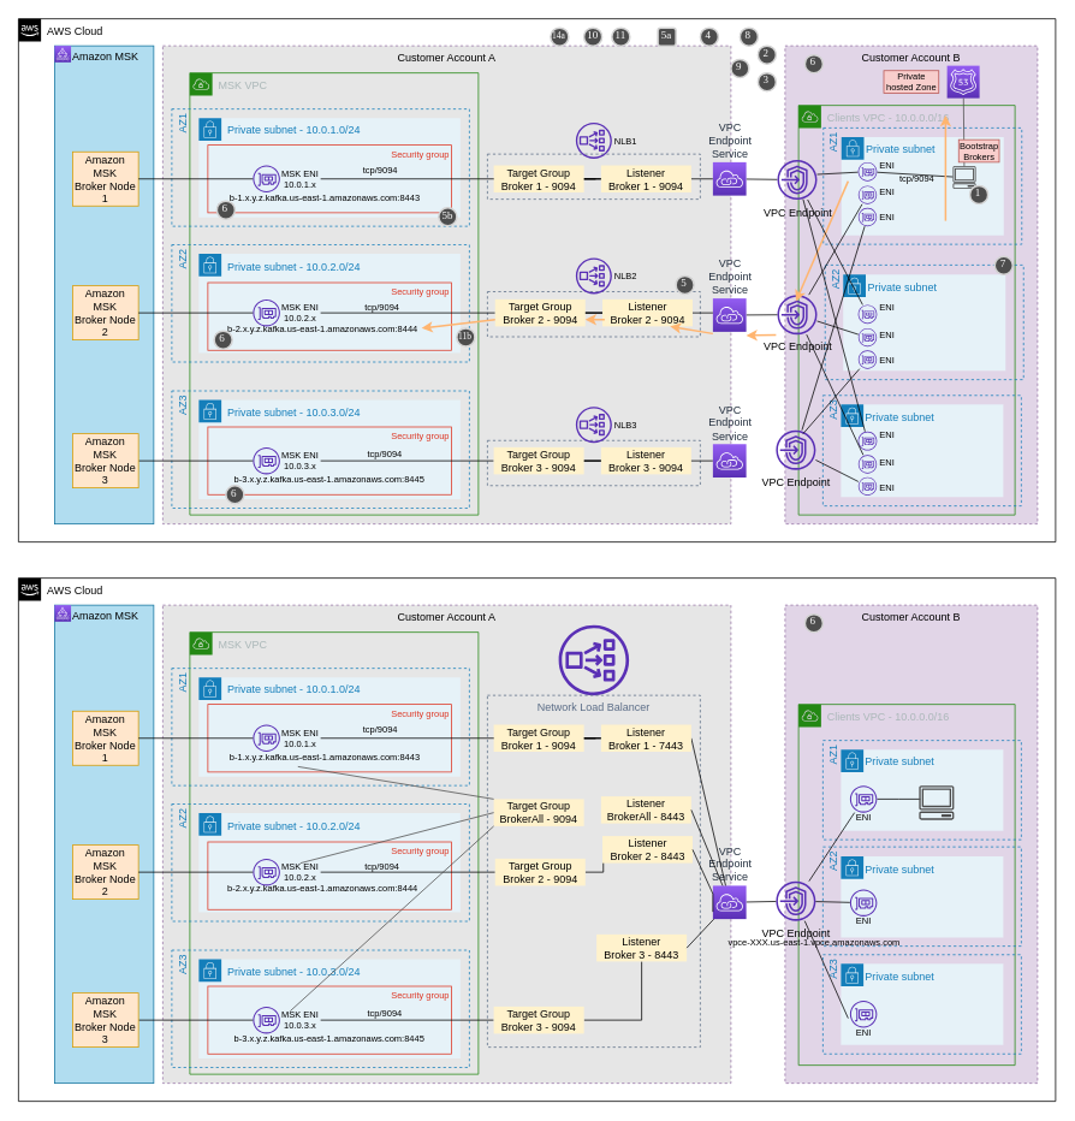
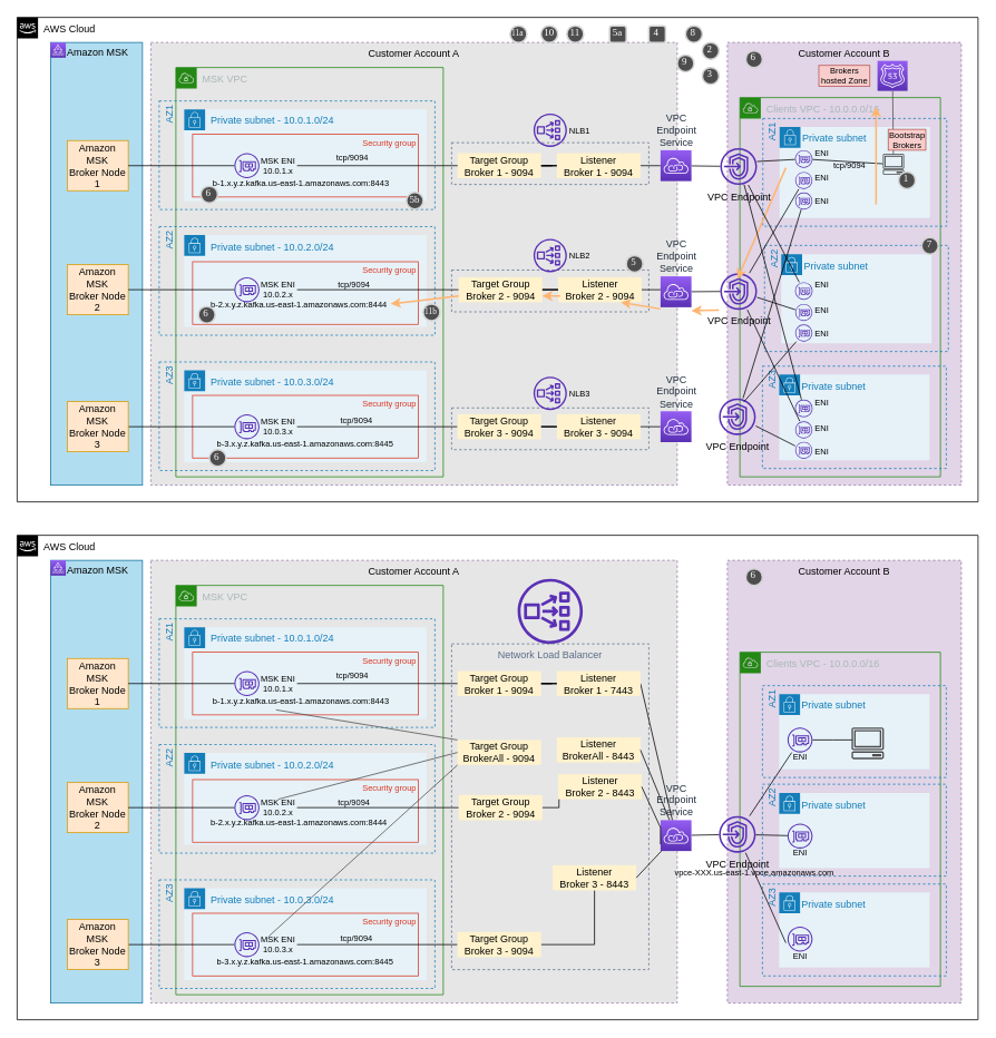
- <mxCell id="95" value="14a" style="ellipse;whiteSpace=wrap;html=1;aspect=fixed;strokeWidth=2;fontFamily=Tahoma;spacingBottom=4;spacingRight=2;strokeColor=#d3d3d3;labelBackgroundColor=none;fillColor=#4D4D4D;align=left;fontColor=#FFFFFF;spacingLeft=0;fontSize=10;" parent="1" vertex="1"><mxGeometry x="610" y="30" width="20" height="20" as="geometry" /></mxCell>
+ <mxCell id="95" value="11a" style="ellipse;whiteSpace=wrap;html=1;aspect=fixed;strokeWidth=2;fontFamily=Tahoma;spacingBottom=4;spacingRight=2;strokeColor=#d3d3d3;labelBackgroundColor=none;fillColor=#4D4D4D;align=left;fontColor=#FFFFFF;spacingLeft=0;fontSize=10;" parent="1" vertex="1"><mxGeometry x="610" y="30" width="20" height="20" as="geometry" /></mxCell>
- <mxCell id="74" value="4" style="ellipse;whiteSpace=wrap;html=1;aspect=fixed;strokeWidth=2;fontFamily=Tahoma;spacingBottom=4;spacingRight=2;strokeColor=#d3d3d3;labelBackgroundColor=none;fillColor=#4D4D4D;align=left;fontColor=#FFFFFF;spacingLeft=4;" parent="1" vertex="1"><mxGeometry x="776" y="30" width="20" height="20" as="geometry" /></mxCell>
+ <mxCell id="74" value="4" style="whiteSpace=wrap;html=1;aspect=fixed;strokeWidth=2;fontFamily=Tahoma;spacingBottom=4;spacingRight=2;strokeColor=#d3d3d3;labelBackgroundColor=none;fillColor=#4D4D4D;align=left;fontColor=#FFFFFF;spacingLeft=4;rounded=1;" parent="1" vertex="1"><mxGeometry x="776" y="30" width="20" height="20" as="geometry" /></mxCell>
- <mxCell id="79" value="&lt;font style=&quot;font-size: 10px&quot;&gt;Private hosted Zone&lt;br style=&quot;font-size: 10px&quot;&gt;&lt;/font&gt;" style="text;html=1;strokeColor=#b85450;fillColor=#f8cecc;align=center;verticalAlign=middle;whiteSpace=wrap;rounded=0;fontSize=10;" parent="1" vertex="1"><mxGeometry x="979.5" y="77.5" width="61" height="25" as="geometry" /></mxCell>
+ <mxCell id="79" value="&lt;font style=&quot;font-size: 10px&quot;&gt;Brokers hosted Zone&lt;br style=&quot;font-size: 10px&quot;&gt;&lt;/font&gt;" style="text;html=1;strokeColor=#b85450;fillColor=#f8cecc;align=center;verticalAlign=middle;whiteSpace=wrap;rounded=0;fontSize=10;" parent="1" vertex="1"><mxGeometry x="979.5" y="77.5" width="61" height="25" as="geometry" /></mxCell>
